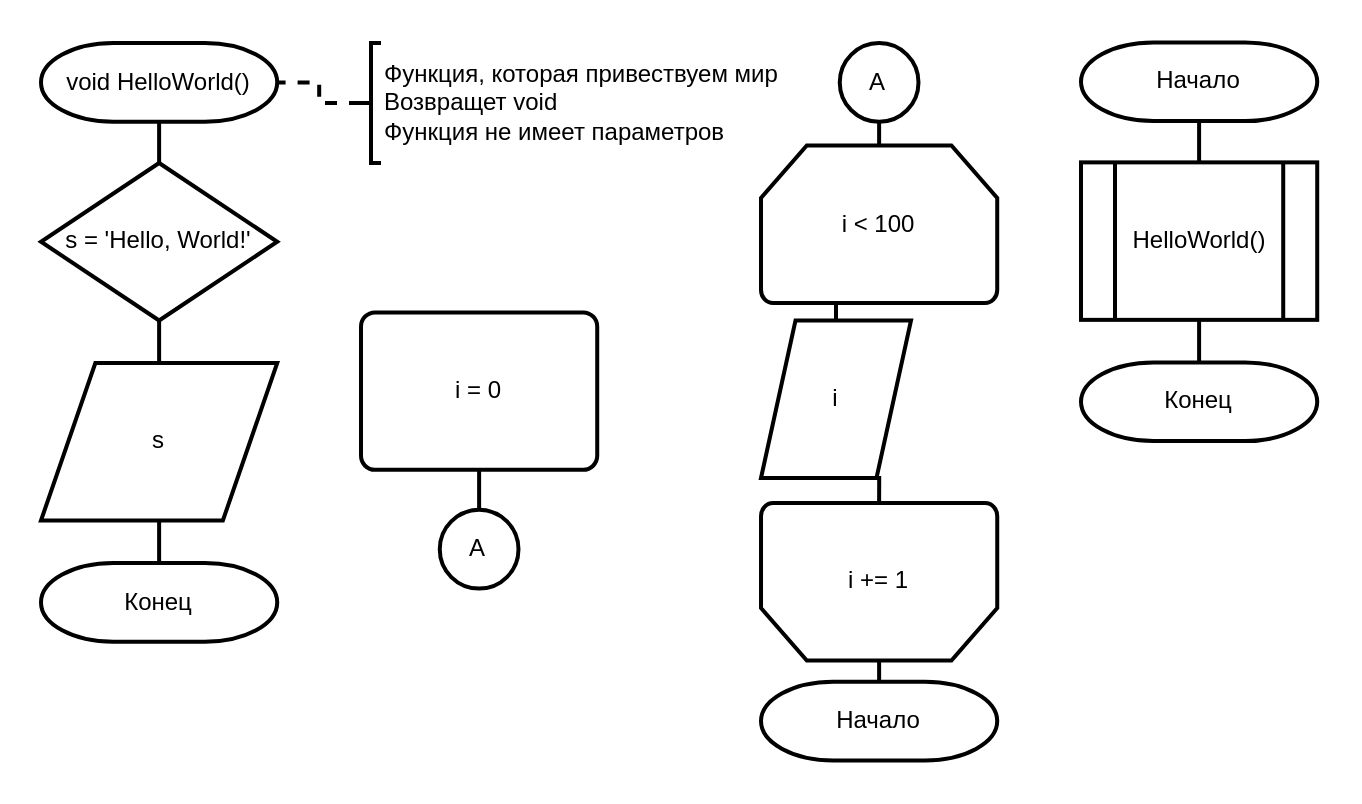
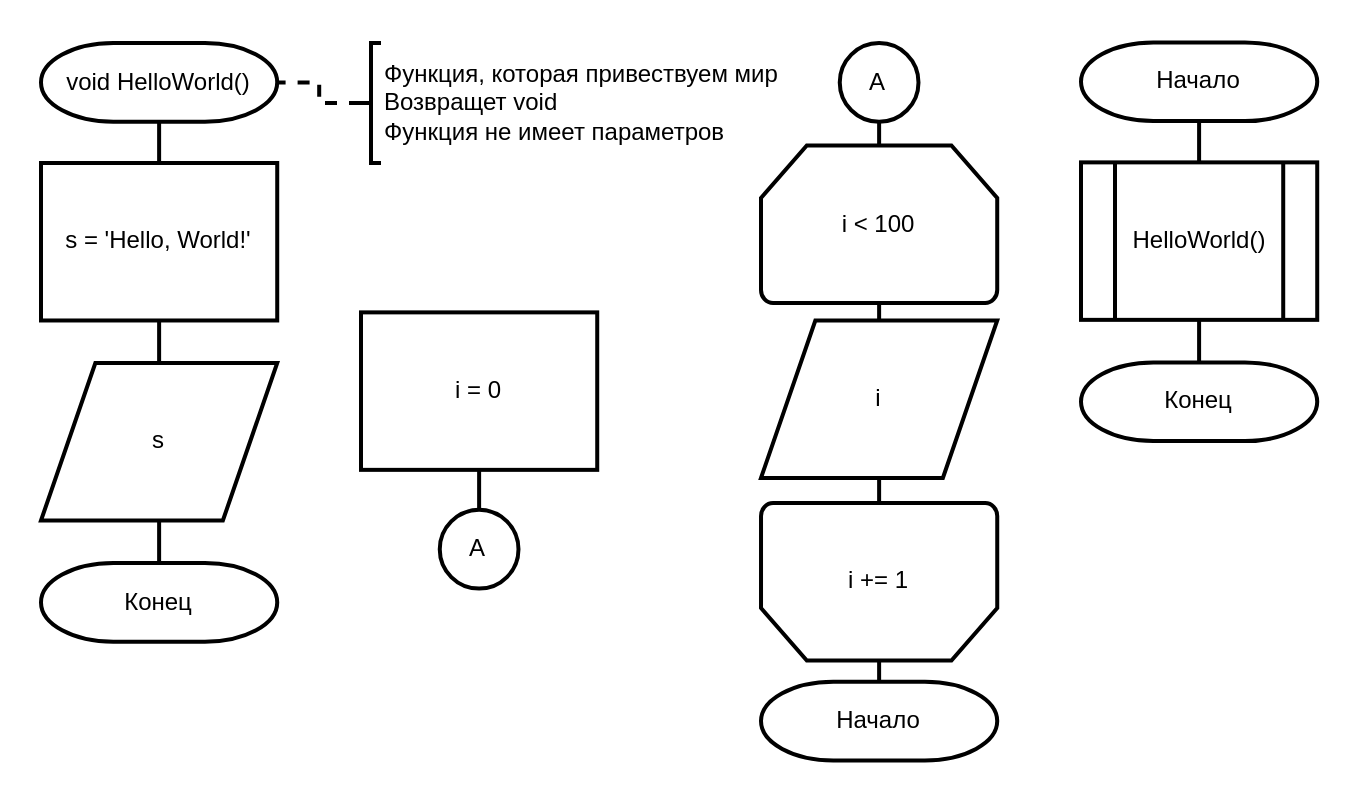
- <mxCell id="8" value="s = 'Hello, World!'" style="rhombus;whiteSpace=wrap;html=1;absoluteArcSize=1;arcSize=14;strokeWidth=2;" vertex="1" parent="1"><mxGeometry x="20" y="81" width="118.11" height="78.74" as="geometry" /></mxCell>
+ <mxCell id="8" value="s = 'Hello, World!'" style="rounded=0;whiteSpace=wrap;html=1;absoluteArcSize=1;arcSize=14;strokeWidth=2;" vertex="1" parent="1"><mxGeometry x="20" y="81" width="118.11" height="78.74" as="geometry" /></mxCell>
- <mxCell id="23" value="i = 0" style="whiteSpace=wrap;html=1;absoluteArcSize=1;arcSize=14;strokeWidth=2;rounded=1;" vertex="1" parent="1"><mxGeometry x="180" y="155.69" width="118.11" height="78.74" as="geometry" /></mxCell>
+ <mxCell id="23" value="i = 0" style="rounded=0;whiteSpace=wrap;html=1;absoluteArcSize=1;arcSize=14;strokeWidth=2;" vertex="1" parent="1"><mxGeometry x="180" y="155.69" width="118.11" height="78.74" as="geometry" /></mxCell>
- <mxCell id="21" value="i" style="shape=parallelogram;html=1;strokeWidth=2;perimeter=parallelogramPerimeter;whiteSpace=wrap;rounded=0;arcSize=12;size=0.23;" vertex="1" parent="1"><mxGeometry x="380" y="159.74" width="75" height="78.74" as="geometry" /></mxCell>
+ <mxCell id="21" value="i" style="shape=parallelogram;html=1;strokeWidth=2;perimeter=parallelogramPerimeter;whiteSpace=wrap;rounded=0;arcSize=12;size=0.23;" vertex="1" parent="1"><mxGeometry x="380" y="159.74" width="118.11" height="78.74" as="geometry" /></mxCell>
